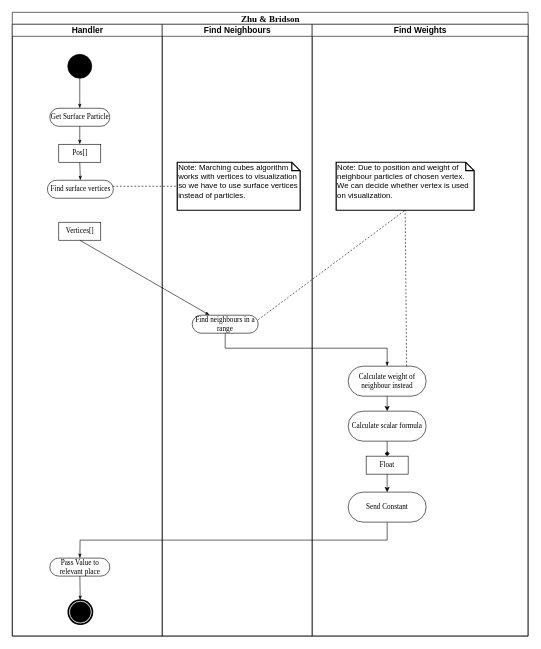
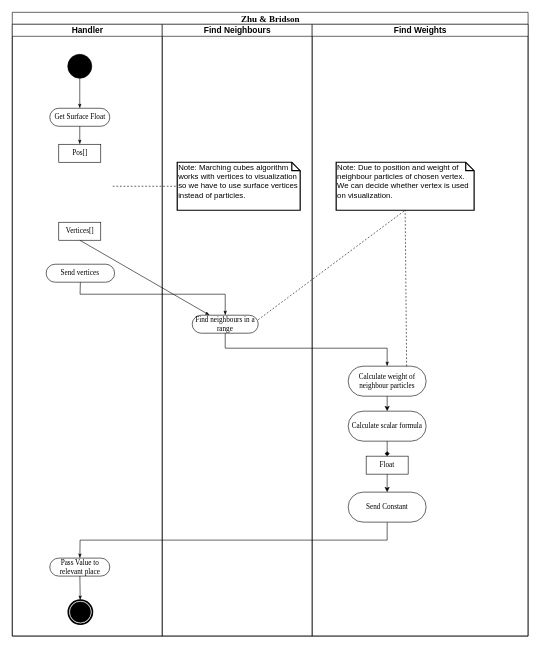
- <mxCell id="5" value="Get Surface Particle" style="rounded=1;whiteSpace=wrap;html=1;shadow=0;comic=0;labelBackgroundColor=none;strokeWidth=1;fontFamily=Verdana;fontSize=12;align=center;arcSize=50;" parent="3" vertex="1"><mxGeometry x="62.5" y="140" width="100" height="30" as="geometry" /></mxCell>
+ <mxCell id="5" value="Get Surface Float" style="rounded=1;whiteSpace=wrap;html=1;shadow=0;comic=0;labelBackgroundColor=none;strokeWidth=1;fontFamily=Verdana;fontSize=12;align=center;arcSize=50;" parent="3" vertex="1"><mxGeometry x="62.5" y="140" width="100" height="30" as="geometry" /></mxCell>
- <mxCell id="10" style="edgeStyle=none;rounded=0;html=1;labelBackgroundColor=none;startArrow=none;startFill=0;startSize=5;endArrow=classicThin;endFill=1;endSize=5;jettySize=auto;orthogonalLoop=1;strokeWidth=1;fontFamily=Verdana;fontSize=12;exitX=0.5;exitY=1;exitDx=0;exitDy=0;entryX=0.5;entryY=0;entryDx=0;entryDy=0;" parent="3" source="7" target="9" edge="1"><mxGeometry relative="1" as="geometry"><mxPoint x="190" y="245" as="sourcePoint" /><mxPoint x="190" y="305" as="targetPoint" /></mxGeometry></mxCell>
- <mxCell id="9" value="Find surface vertices" style="rounded=1;whiteSpace=wrap;html=1;shadow=0;comic=0;labelBackgroundColor=none;strokeWidth=1;fontFamily=Verdana;fontSize=12;align=center;arcSize=50;" parent="3" vertex="1"><mxGeometry x="58.5" y="260" width="110" height="30" as="geometry" /></mxCell>
+ <mxCell id="11" value="Send vertices" style="rounded=1;whiteSpace=wrap;html=1;shadow=0;comic=0;labelBackgroundColor=none;strokeWidth=1;fontFamily=Verdana;fontSize=12;align=center;arcSize=50;" parent="3" vertex="1"><mxGeometry x="56.43" y="400" width="114.13" height="30" as="geometry" /></mxCell>
+ <mxCell id="21" style="edgeStyle=none;rounded=0;html=1;labelBackgroundColor=none;startArrow=none;startFill=0;startSize=5;endArrow=classicThin;endFill=1;endSize=5;jettySize=auto;orthogonalLoop=1;strokeWidth=1;fontFamily=Verdana;fontSize=12;exitX=0.5;exitY=1;exitDx=0;exitDy=0;entryX=0.5;entryY=0;entryDx=0;entryDy=0;" parent="2" source="11" target="19" edge="1"><mxGeometry relative="1" as="geometry"><mxPoint x="132.5" y="260" as="sourcePoint" /><mxPoint x="384.5" y="460" as="targetPoint" /><Array as="points"><mxPoint x="113" y="470" /><mxPoint x="355" y="470" /></Array></mxGeometry></mxCell>
- <mxCell id="25" value="Calculate weight of neighbour instead" style="rounded=1;whiteSpace=wrap;html=1;shadow=0;comic=0;labelBackgroundColor=none;strokeWidth=1;fontFamily=Verdana;fontSize=12;align=center;arcSize=50;" parent="24" vertex="1"><mxGeometry x="60" y="570" width="130" height="50" as="geometry" /></mxCell>
+ <mxCell id="25" value="Calculate weight of neighbour particles" style="rounded=1;whiteSpace=wrap;html=1;shadow=0;comic=0;labelBackgroundColor=none;strokeWidth=1;fontFamily=Verdana;fontSize=12;align=center;arcSize=50;" parent="24" vertex="1"><mxGeometry x="60" y="570" width="130" height="50" as="geometry" /></mxCell>
